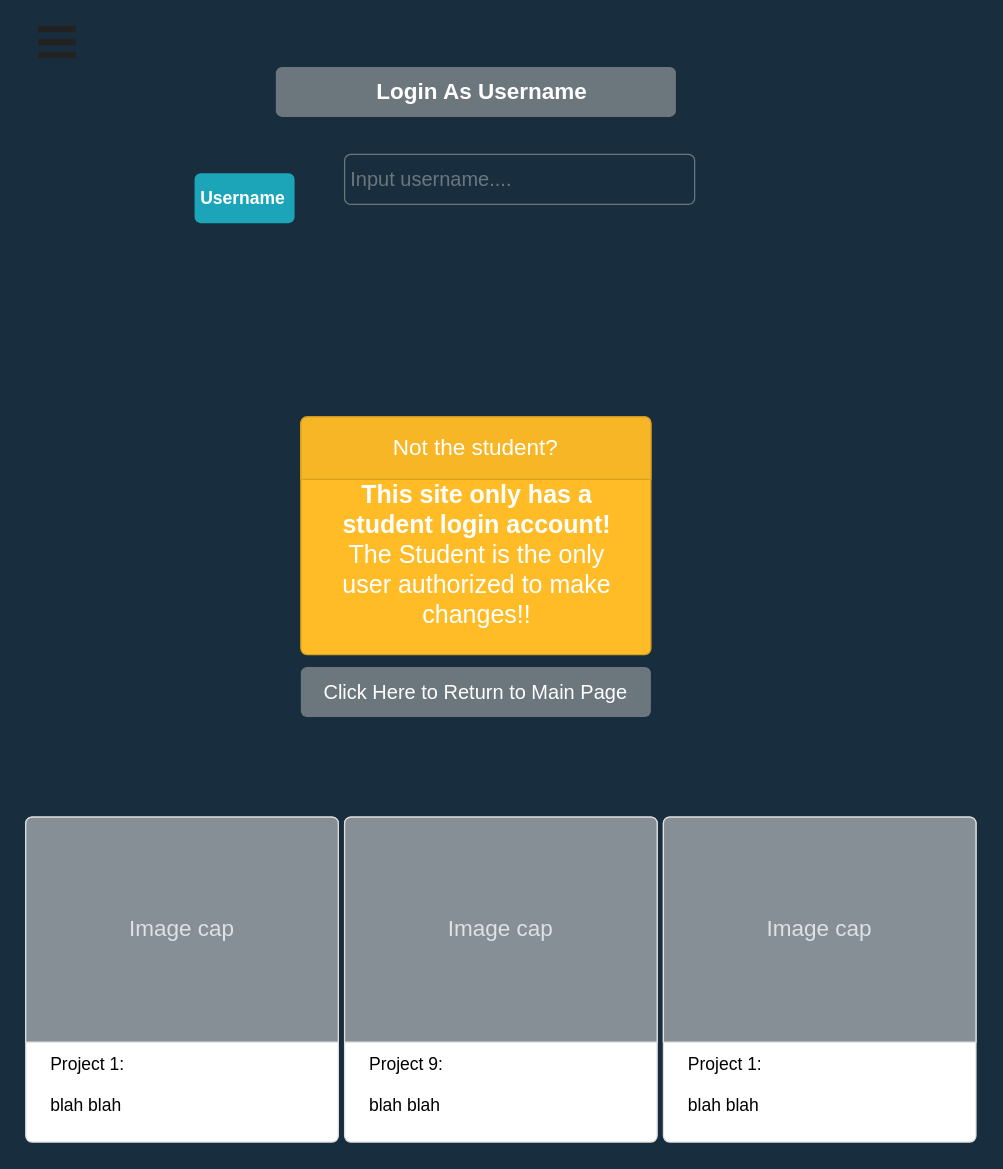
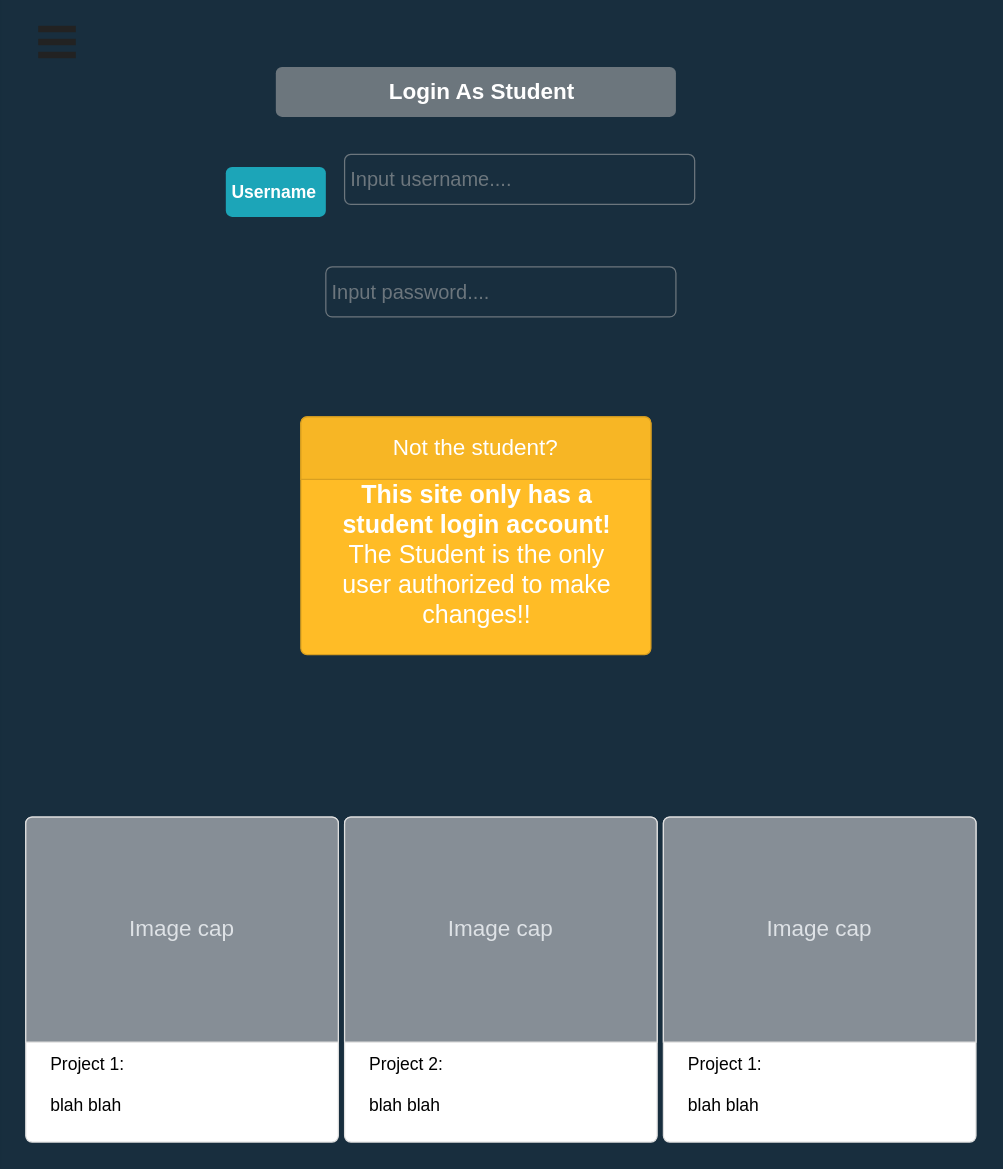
- <mxCell id="2" value="Login As Username" style="html=1;shadow=0;dashed=0;shape=mxgraph.bootstrap.rrect;rSize=5;strokeColor=none;strokeWidth=1;fillColor=#6C767D;fontColor=#FFFFFF;whiteSpace=wrap;align=center;verticalAlign=middle;spacingLeft=10;fontStyle=1;fontSize=18;rounded=0;sketch=0;" vertex="1" parent="1"><mxGeometry x="220" y="53" width="320" height="40" as="geometry" /></mxCell>
+ <mxCell id="2" value="Login As Student" style="html=1;shadow=0;dashed=0;shape=mxgraph.bootstrap.rrect;rSize=5;strokeColor=none;strokeWidth=1;fillColor=#6C767D;fontColor=#FFFFFF;whiteSpace=wrap;align=center;verticalAlign=middle;spacingLeft=10;fontStyle=1;fontSize=18;rounded=0;sketch=0;" vertex="1" parent="1"><mxGeometry x="220" y="53" width="320" height="40" as="geometry" /></mxCell>
- <mxCell id="3" value="Username" style="html=1;shadow=0;dashed=0;shape=mxgraph.bootstrap.rrect;rSize=5;strokeColor=none;strokeWidth=1;fillColor=#1CA5B8;fontColor=#FFFFFF;whiteSpace=wrap;align=left;verticalAlign=middle;spacingLeft=0;fontStyle=1;fontSize=14;spacing=5;rounded=0;sketch=0;" vertex="1" parent="1"><mxGeometry x="155" y="138" width="80" height="40" as="geometry" /></mxCell>
+ <mxCell id="3" value="Username" style="html=1;shadow=0;dashed=0;shape=mxgraph.bootstrap.rrect;rSize=5;strokeColor=none;strokeWidth=1;fillColor=#1CA5B8;fontColor=#FFFFFF;whiteSpace=wrap;align=left;verticalAlign=middle;spacingLeft=0;fontStyle=1;fontSize=14;spacing=5;rounded=0;sketch=0;" vertex="1" parent="1"><mxGeometry x="180" y="133" width="80" height="40" as="geometry" /></mxCell>
+ <mxCell id="5" value="Input password...." style="html=1;shadow=0;dashed=0;shape=mxgraph.bootstrap.rrect;rSize=5;strokeColor=#6C767D;strokeWidth=1;fillColor=none;fontColor=#6C767D;whiteSpace=wrap;align=left;verticalAlign=middle;spacingLeft=0;fontStyle=0;fontSize=16;spacing=5;rounded=0;sketch=0;" vertex="1" parent="1"><mxGeometry x="260" y="213" width="280" height="40" as="geometry" /></mxCell>
- <mxCell id="8" value="Click Here to Return to Main Page" style="html=1;shadow=0;dashed=0;shape=mxgraph.bootstrap.rrect;rSize=5;strokeColor=none;strokeWidth=1;fillColor=#6C767D;fontColor=#FFFFFF;whiteSpace=wrap;align=center;verticalAlign=middle;spacingLeft=0;fontStyle=0;fontSize=16;spacing=5;rounded=0;sketch=0;" vertex="1" parent="1"><mxGeometry x="240" y="533" width="280" height="40" as="geometry" /></mxCell>
- <mxCell id="12" value="Project 9:&lt;br&gt;&lt;br&gt;blah blah" style="html=1;shadow=0;dashed=0;shape=mxgraph.bootstrap.rrect;rSize=5;strokeColor=#DFDFDF;html=1;whiteSpace=wrap;fillColor=#ffffff;fontColor=#000000;verticalAlign=bottom;align=left;spacing=20;fontSize=14;rounded=0;sketch=0;" vertex="1" parent="1"><mxGeometry x="275" y="653" width="250" height="260" as="geometry" /></mxCell>
+ <mxCell id="12" value="Project 2:&lt;br&gt;&lt;br&gt;blah blah" style="html=1;shadow=0;dashed=0;shape=mxgraph.bootstrap.rrect;rSize=5;strokeColor=#DFDFDF;html=1;whiteSpace=wrap;fillColor=#ffffff;fontColor=#000000;verticalAlign=bottom;align=left;spacing=20;fontSize=14;rounded=0;sketch=0;" vertex="1" parent="1"><mxGeometry x="275" y="653" width="250" height="260" as="geometry" /></mxCell>
